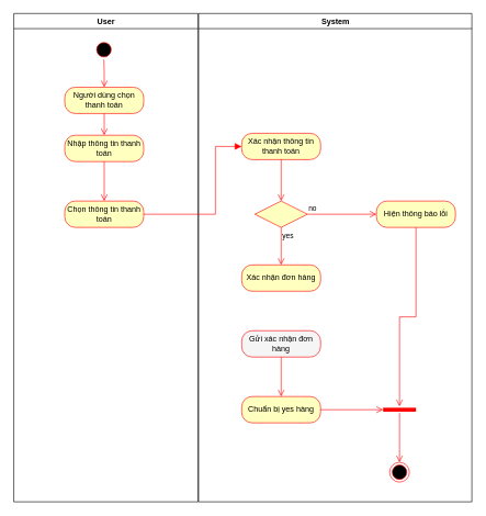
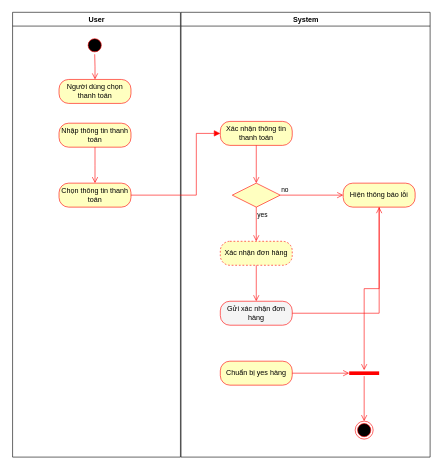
- <mxCell id="6" value="" style="edgeStyle=orthogonalEdgeStyle;html=1;verticalAlign=bottom;endArrow=open;endSize=8;strokeColor=#ff0000;rounded=0;" parent="2" source="5" target="7" edge="1"><mxGeometry relative="1" as="geometry"><mxPoint x="137.5" y="182" as="targetPoint" /></mxGeometry></mxCell>
- <mxCell id="18" value="Xác nhận đơn hàng" style="rounded=1;whiteSpace=wrap;html=1;arcSize=40;fontColor=#000000;fillColor=#ffffc0;strokeColor=#ff0000;" vertex="1" parent="10"><mxGeometry x="65.5" y="382" width="120" height="40" as="geometry" /></mxCell>
+ <mxCell id="18" value="Xác nhận đơn hàng" style="rounded=1;whiteSpace=wrap;html=1;arcSize=40;fontColor=#000000;fillColor=#ffffc0;strokeColor=#ff0000;dashed=1;" vertex="1" parent="10"><mxGeometry x="65.5" y="382" width="120" height="40" as="geometry" /></mxCell>
+ <mxCell id="19" value="" style="edgeStyle=orthogonalEdgeStyle;html=1;verticalAlign=bottom;endArrow=open;endSize=8;strokeColor=#ff0000;rounded=0;" edge="1" source="18" parent="10" target="20"><mxGeometry relative="1" as="geometry"><mxPoint x="125.5" y="482" as="targetPoint" /></mxGeometry></mxCell>
- <mxCell id="21" value="" style="edgeStyle=orthogonalEdgeStyle;html=1;verticalAlign=bottom;endArrow=open;endSize=8;strokeColor=#ff0000;rounded=0;" edge="1" source="20" parent="10" target="22"><mxGeometry relative="1" as="geometry"><mxPoint x="125.5" y="582" as="targetPoint" /></mxGeometry></mxCell>
+ <mxCell id="21" value="" style="edgeStyle=orthogonalEdgeStyle;html=1;verticalAlign=bottom;endArrow=open;endSize=8;strokeColor=#ff0000;rounded=0;" edge="1" source="20" parent="10" target="16"><mxGeometry relative="1" as="geometry"><mxPoint x="125.5" y="582" as="targetPoint" /></mxGeometry></mxCell>
